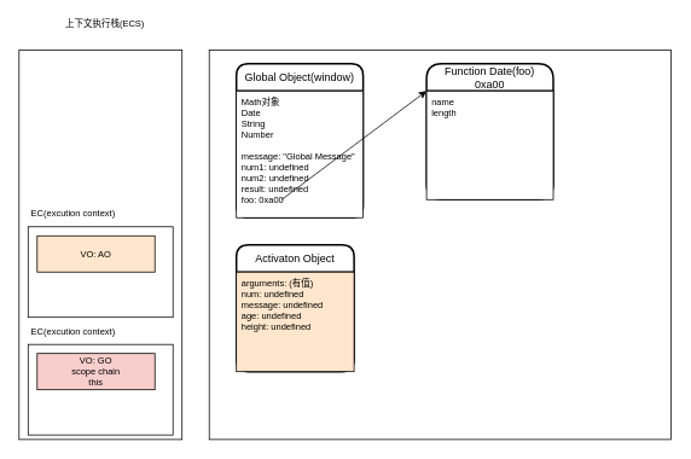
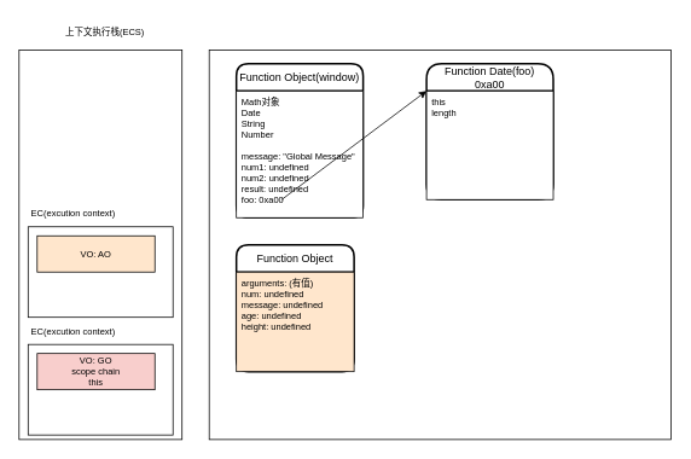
- <mxCell id="7" value="上下文执行栈(ECS)" style="text;html=1;align=center;verticalAlign=middle;whiteSpace=wrap;rounded=0;fontSize=10;" parent="1" vertex="1"><mxGeometry x="70" y="10" width="90" height="30" as="geometry" /></mxCell>
+ <mxCell id="7" value="上下文执行栈(ECS)" style="text;html=1;align=center;verticalAlign=middle;whiteSpace=wrap;rounded=0;fontSize=10;" parent="1" vertex="1"><mxGeometry x="70" y="20" width="90" height="30" as="geometry" /></mxCell>
- <mxCell id="4" value="Global Object(window)" style="swimlane;childLayout=stackLayout;horizontal=1;startSize=30;horizontalStack=0;rounded=1;fontSize=12;fontStyle=0;strokeWidth=2;resizeParent=0;resizeLast=1;shadow=0;dashed=0;align=center;" parent="1" vertex="1"><mxGeometry x="260" y="70" width="140" height="170" as="geometry" /></mxCell>
+ <mxCell id="4" value="Function Object(window)" style="swimlane;childLayout=stackLayout;horizontal=1;startSize=30;horizontalStack=0;rounded=1;fontSize=12;fontStyle=0;strokeWidth=2;resizeParent=0;resizeLast=1;shadow=0;dashed=0;align=center;" parent="1" vertex="1"><mxGeometry x="260" y="70" width="140" height="170" as="geometry" /></mxCell>
- <mxCell id="11" value="name&#10;length" style="align=left;spacingLeft=4;fontSize=10;verticalAlign=top;resizable=0;rotatable=0;part=1;" parent="10" vertex="1"><mxGeometry y="30" width="140" height="120" as="geometry" /></mxCell>
+ <mxCell id="11" value="this&#10;length" style="align=left;spacingLeft=4;fontSize=10;verticalAlign=top;resizable=0;rotatable=0;part=1;" parent="10" vertex="1"><mxGeometry y="30" width="140" height="120" as="geometry" /></mxCell>
- <mxCell id="16" value="Activaton Object" style="swimlane;childLayout=stackLayout;horizontal=1;startSize=30;horizontalStack=0;rounded=1;fontSize=12;fontStyle=0;strokeWidth=2;resizeParent=0;resizeLast=1;shadow=0;dashed=0;align=center;" parent="1" vertex="1"><mxGeometry x="260" y="270" width="130" height="140" as="geometry" /></mxCell>
+ <mxCell id="16" value="Function Object" style="swimlane;childLayout=stackLayout;horizontal=1;startSize=30;horizontalStack=0;rounded=1;fontSize=12;fontStyle=0;strokeWidth=2;resizeParent=0;resizeLast=1;shadow=0;dashed=0;align=center;" parent="1" vertex="1"><mxGeometry x="260" y="270" width="130" height="140" as="geometry" /></mxCell>
